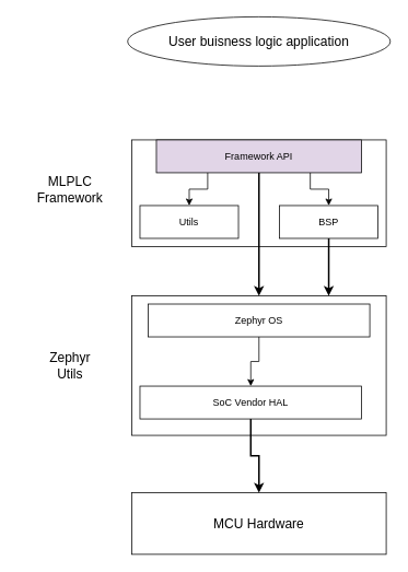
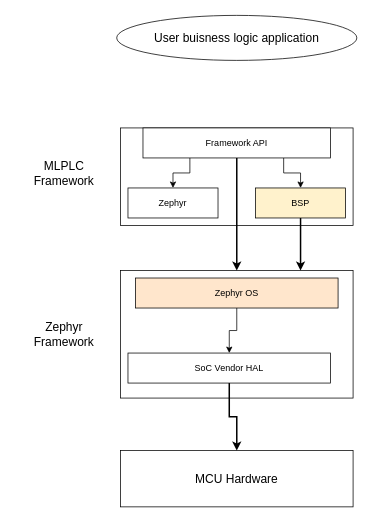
- <mxCell id="13" value="Framework API" style="rounded=0;whiteSpace=wrap;html=1;fillColor=#e1d5e7;" vertex="1" parent="1"><mxGeometry x="190" y="170" width="250" height="40" as="geometry" /></mxCell>
+ <mxCell id="13" value="Framework API" style="rounded=0;whiteSpace=wrap;html=1;" vertex="1" parent="1"><mxGeometry x="190" y="170" width="250" height="40" as="geometry" /></mxCell>
- <mxCell id="7" value="Utils" style="rounded=0;whiteSpace=wrap;html=1;" vertex="1" parent="1"><mxGeometry x="170" y="250" width="120" height="40" as="geometry" /></mxCell>
+ <mxCell id="7" value="Zephyr" style="rounded=0;whiteSpace=wrap;html=1;" vertex="1" parent="1"><mxGeometry x="170" y="250" width="120" height="40" as="geometry" /></mxCell>
- <mxCell id="8" value="BSP" style="rounded=0;whiteSpace=wrap;html=1;" vertex="1" parent="1"><mxGeometry x="340" y="250" width="120" height="40" as="geometry" /></mxCell>
+ <mxCell id="8" value="BSP" style="rounded=0;whiteSpace=wrap;html=1;fillColor=#fff2cc;" vertex="1" parent="1"><mxGeometry x="340" y="250" width="120" height="40" as="geometry" /></mxCell>
- <mxCell id="16" value="Zephyr OS" style="rounded=0;whiteSpace=wrap;html=1;" vertex="1" parent="1"><mxGeometry x="180" y="370" width="270" height="40" as="geometry" /></mxCell>
+ <mxCell id="16" value="Zephyr OS" style="rounded=0;whiteSpace=wrap;html=1;fillColor=#ffe6cc;" vertex="1" parent="1"><mxGeometry x="180" y="370" width="270" height="40" as="geometry" /></mxCell>
- <mxCell id="6" value="Zephyr&lt;div&gt;Utils&lt;/div&gt;" style="text;html=1;align=center;verticalAlign=middle;whiteSpace=wrap;rounded=0;fontSize=16;" vertex="1" parent="1"><mxGeometry x="20" y="415" width="130" height="60" as="geometry" /></mxCell>
+ <mxCell id="6" value="Zephyr&lt;div&gt;Framework&lt;/div&gt;" style="text;html=1;align=center;verticalAlign=middle;whiteSpace=wrap;rounded=0;fontSize=16;" vertex="1" parent="1"><mxGeometry x="20" y="415" width="130" height="60" as="geometry" /></mxCell>
